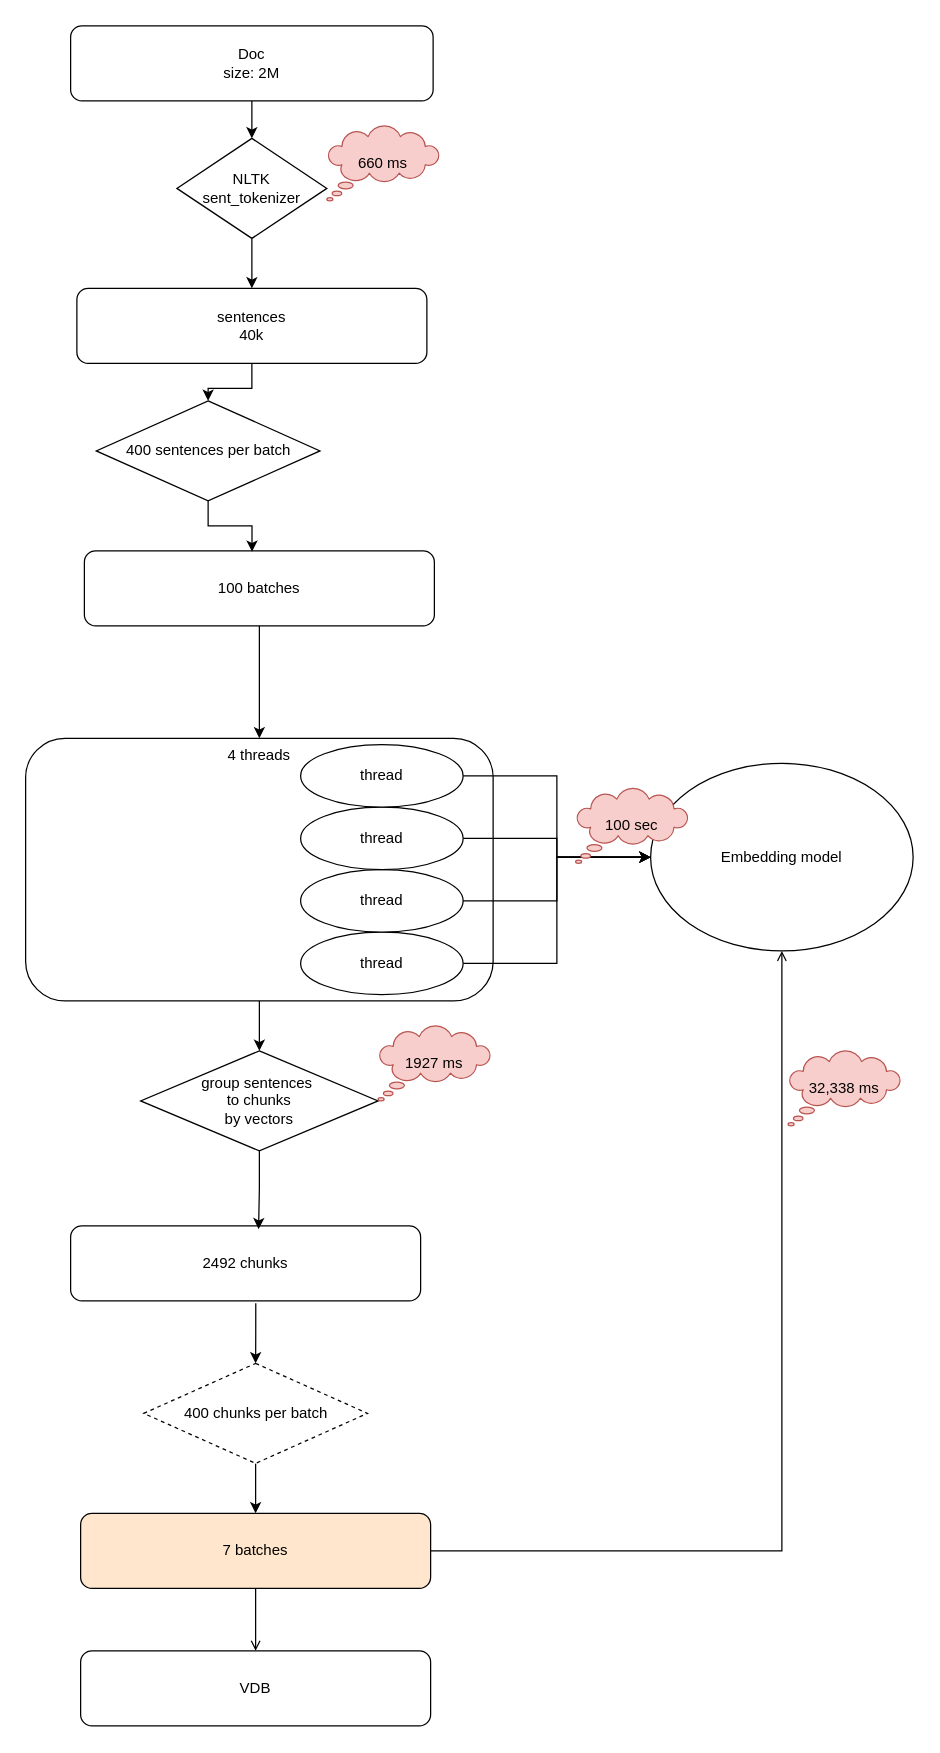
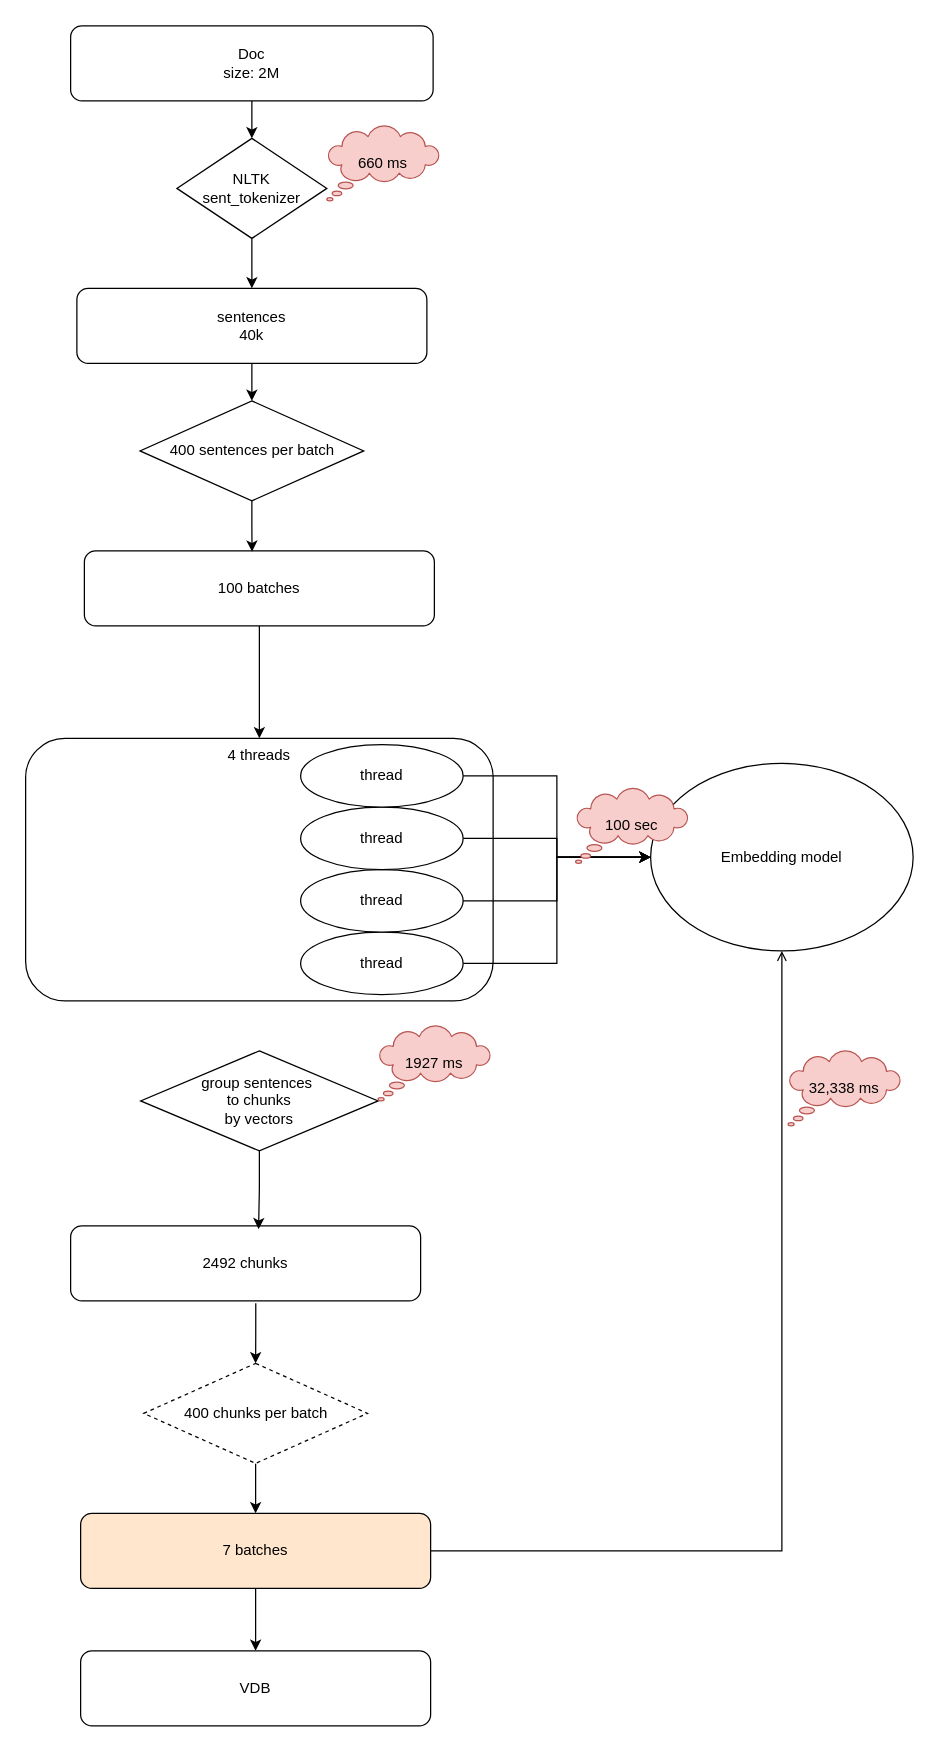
- <mxCell id="12" value="400 sentences per batch" style="rhombus;whiteSpace=wrap;html=1;" vertex="1" parent="1"><mxGeometry x="76.5" y="320" width="179" height="80" as="geometry" /></mxCell>
+ <mxCell id="12" value="400 sentences per batch" style="rhombus;whiteSpace=wrap;html=1;" vertex="1" parent="1"><mxGeometry x="111.5" y="320" width="179" height="80" as="geometry" /></mxCell>
- <mxCell id="8" style="edgeStyle=orthogonalEdgeStyle;rounded=0;orthogonalLoop=1;jettySize=auto;html=1;exitX=0.5;exitY=1;exitDx=0;exitDy=0;entryX=0.5;entryY=0;entryDx=0;entryDy=0;" edge="1" parent="1" source="9" target="23"><mxGeometry relative="1" as="geometry" /></mxCell>
- <mxCell id="30" style="edgeStyle=orthogonalEdgeStyle;rounded=0;orthogonalLoop=1;jettySize=auto;html=1;exitX=0.5;exitY=1;exitDx=0;exitDy=0;entryX=0.5;entryY=0;entryDx=0;entryDy=0;endArrow=open;" edge="1" parent="1" source="31" target="32"><mxGeometry relative="1" as="geometry" /></mxCell>
+ <mxCell id="30" style="edgeStyle=orthogonalEdgeStyle;rounded=0;orthogonalLoop=1;jettySize=auto;html=1;exitX=0.5;exitY=1;exitDx=0;exitDy=0;entryX=0.5;entryY=0;entryDx=0;entryDy=0;" edge="1" parent="1" source="31" target="32"><mxGeometry relative="1" as="geometry" /></mxCell>
